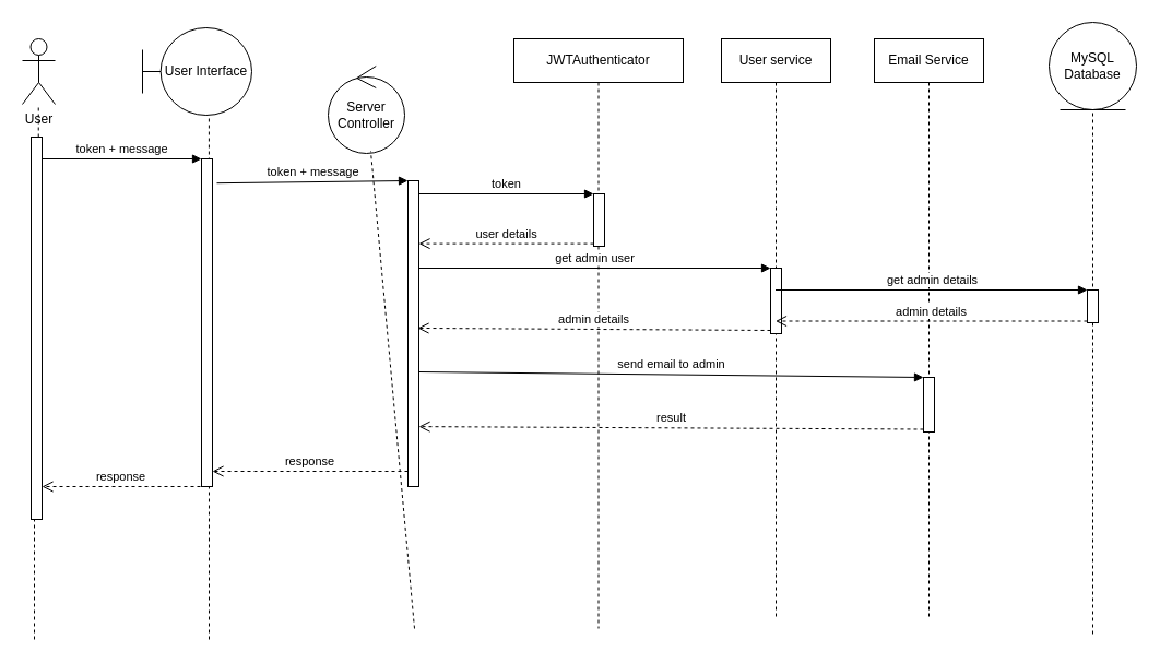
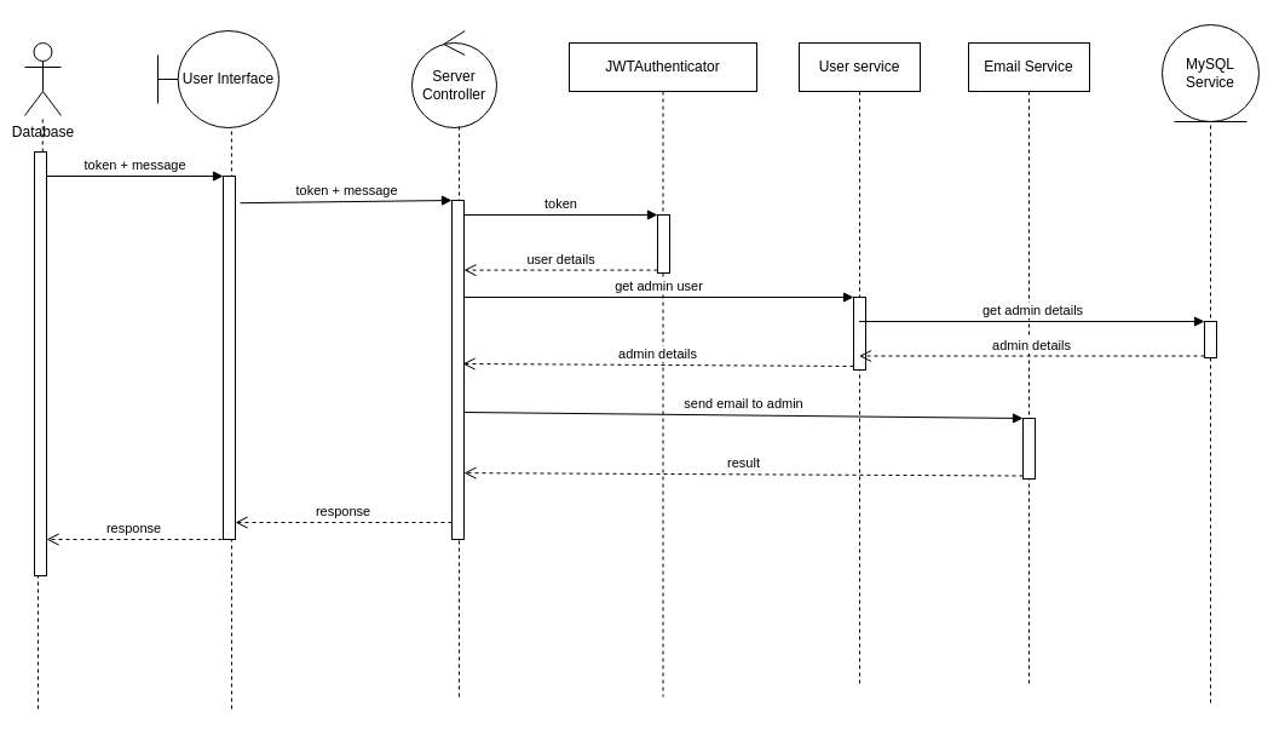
- <mxCell id="27" value="MySQL Database" style="ellipse;shape=umlEntity;whiteSpace=wrap;html=1;" vertex="1" parent="1"><mxGeometry x="960" y="20" width="80" height="80" as="geometry" /></mxCell>
+ <mxCell id="27" value="MySQL Service" style="ellipse;shape=umlEntity;whiteSpace=wrap;html=1;" vertex="1" parent="1"><mxGeometry x="960" y="20" width="80" height="80" as="geometry" /></mxCell>
- <mxCell id="6" value="Server Controller" style="ellipse;shape=umlControl;whiteSpace=wrap;html=1;" vertex="1" parent="1"><mxGeometry x="300" y="60" width="70" height="80" as="geometry" /></mxCell>
+ <mxCell id="6" value="Server Controller" style="ellipse;shape=umlControl;whiteSpace=wrap;html=1;" vertex="1" parent="1"><mxGeometry x="340" y="25" width="70" height="80" as="geometry" /></mxCell>
- <mxCell id="2" value="User" style="shape=umlActor;verticalLabelPosition=bottom;verticalAlign=top;html=1;outlineConnect=0;" vertex="1" parent="1"><mxGeometry x="20" y="35" width="30" height="60" as="geometry" /></mxCell>
+ <mxCell id="2" value="Database" style="shape=umlActor;verticalLabelPosition=bottom;verticalAlign=top;html=1;outlineConnect=0;" vertex="1" parent="1"><mxGeometry x="20" y="35" width="30" height="60" as="geometry" /></mxCell>
